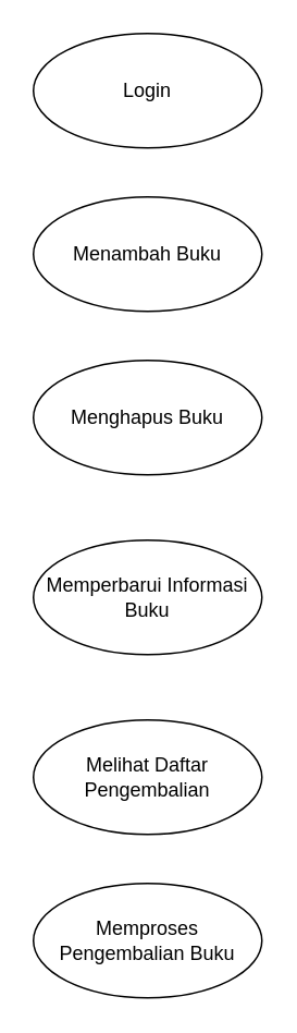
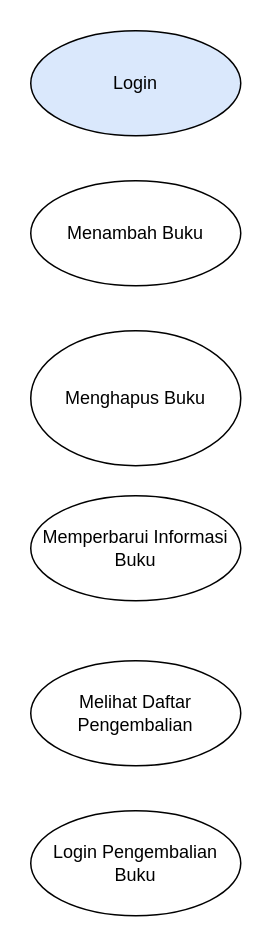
- <mxCell id="2" value="Login" style="ellipse;whiteSpace=wrap;html=1;" vertex="1" parent="1"><mxGeometry x="20" y="20" width="140" height="70" as="geometry" /></mxCell>
+ <mxCell id="2" value="Login" style="ellipse;whiteSpace=wrap;html=1;fillColor=#dae8fc;" vertex="1" parent="1"><mxGeometry x="20" y="20" width="140" height="70" as="geometry" /></mxCell>
- <mxCell id="4" value="Menghapus Buku" style="ellipse;whiteSpace=wrap;html=1;" vertex="1" parent="1"><mxGeometry x="20" y="220" width="140" height="70" as="geometry" /></mxCell>
+ <mxCell id="4" value="Menghapus Buku" style="ellipse;whiteSpace=wrap;html=1;" vertex="1" parent="1"><mxGeometry x="20" y="220" width="140" height="90" as="geometry" /></mxCell>
- <mxCell id="7" value="Memproses Pengembalian Buku" style="ellipse;whiteSpace=wrap;html=1;" vertex="1" parent="1"><mxGeometry x="20" y="540" width="140" height="70" as="geometry" /></mxCell>
+ <mxCell id="7" value="Login Pengembalian Buku" style="ellipse;whiteSpace=wrap;html=1;" vertex="1" parent="1"><mxGeometry x="20" y="540" width="140" height="70" as="geometry" /></mxCell>
